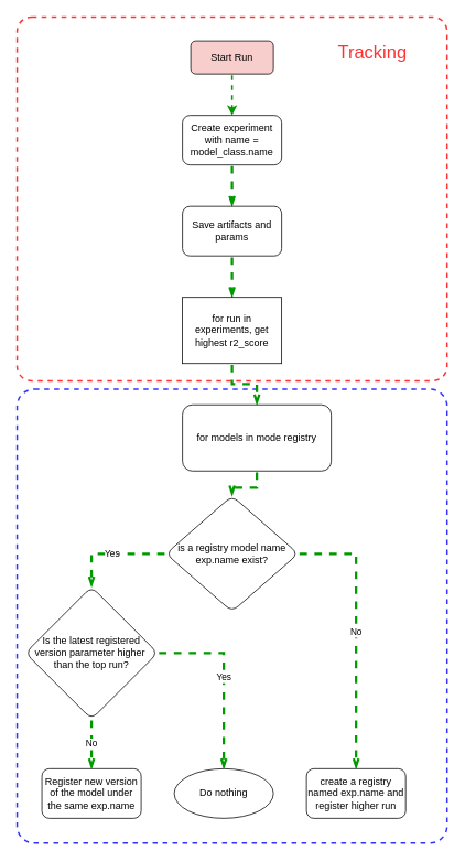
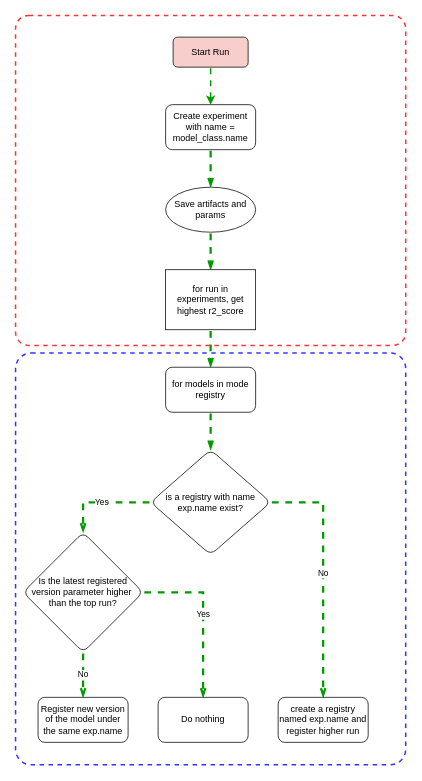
- <mxCell id="23" value="Tracking" style="text;html=1;align=center;verticalAlign=middle;whiteSpace=wrap;rounded=0;fontSize=22;fontColor=#FF3333;" vertex="1" parent="1"><mxGeometry x="420" y="49" width="60" height="30" as="geometry" /></mxCell>
- <mxCell id="4" value="" style="edgeStyle=orthogonalEdgeStyle;rounded=0;orthogonalLoop=1;jettySize=auto;html=1;dashed=1;strokeWidth=2;strokeColor=#009900;flowAnimation=1;" edge="1" parent="1" source="5" target="7"><mxGeometry relative="1" as="geometry" /></mxCell>
+ <mxCell id="4" value="" style="edgeStyle=orthogonalEdgeStyle;rounded=0;orthogonalLoop=1;jettySize=auto;html=1;dashed=0;strokeWidth=2;strokeColor=#009900;flowAnimation=1;" edge="1" parent="1" source="5" target="7"><mxGeometry relative="1" as="geometry" /></mxCell>
- <mxCell id="9" value="Save artifacts and params" style="whiteSpace=wrap;html=1;rounded=1;" vertex="1" parent="1"><mxGeometry x="220" y="249" width="120" height="60" as="geometry" /></mxCell>
+ <mxCell id="9" value="Save artifacts and params" style="ellipse;whiteSpace=wrap;html=1;" vertex="1" parent="1"><mxGeometry x="220" y="249" width="120" height="60" as="geometry" /></mxCell>
- <mxCell id="13" value="for models in mode registry" style="whiteSpace=wrap;html=1;rounded=1;" vertex="1" parent="1"><mxGeometry x="220" y="489" width="180" height="80" as="geometry" /></mxCell>
+ <mxCell id="13" value="for models in mode registry" style="whiteSpace=wrap;html=1;rounded=1;" vertex="1" parent="1"><mxGeometry x="220" y="489" width="120" height="60" as="geometry" /></mxCell>
- <mxCell id="16" value="is a registry model name exp.name exist?" style="rhombus;whiteSpace=wrap;html=1;rounded=1;" vertex="1" parent="1"><mxGeometry x="200" y="599" width="160" height="140" as="geometry" /></mxCell>
+ <mxCell id="16" value="is a registry with name exp.name exist?" style="rhombus;whiteSpace=wrap;html=1;rounded=1;" vertex="1" parent="1"><mxGeometry x="200" y="599" width="160" height="140" as="geometry" /></mxCell>
- <mxCell id="21" value="Do nothing" style="ellipse;whiteSpace=wrap;html=1;" vertex="1" parent="1"><mxGeometry x="210" y="929" width="120" height="60" as="geometry" /></mxCell>
+ <mxCell id="21" value="Do nothing" style="whiteSpace=wrap;html=1;rounded=1;" vertex="1" parent="1"><mxGeometry x="210" y="929" width="120" height="60" as="geometry" /></mxCell>
